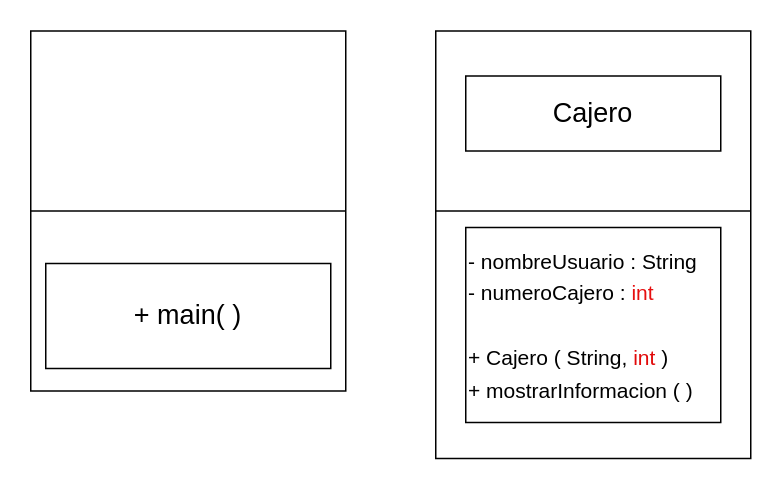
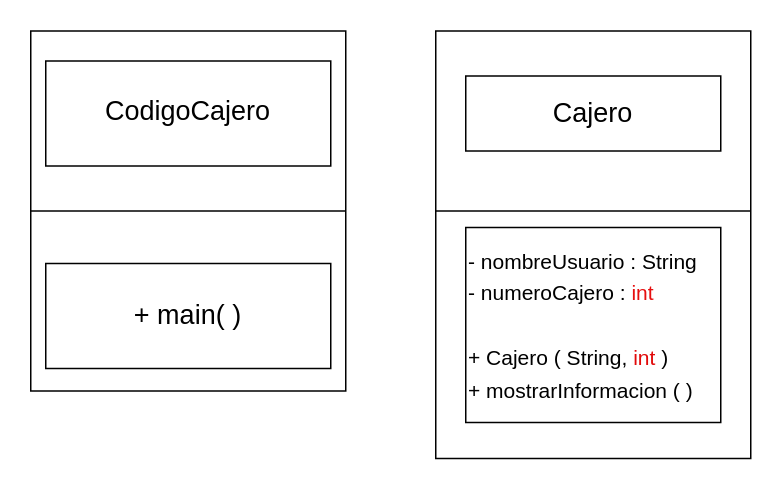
+ <mxCell id="7" value="&lt;p style=&quot;line-height: 120%;&quot;&gt;&lt;font style=&quot;font-size: 18px;&quot;&gt;CodigoCajero&lt;/font&gt;&lt;/p&gt;" style="whiteSpace=wrap;html=1;" vertex="1" parent="1"><mxGeometry x="30" y="40" width="190" height="70" as="geometry" /></mxCell>
